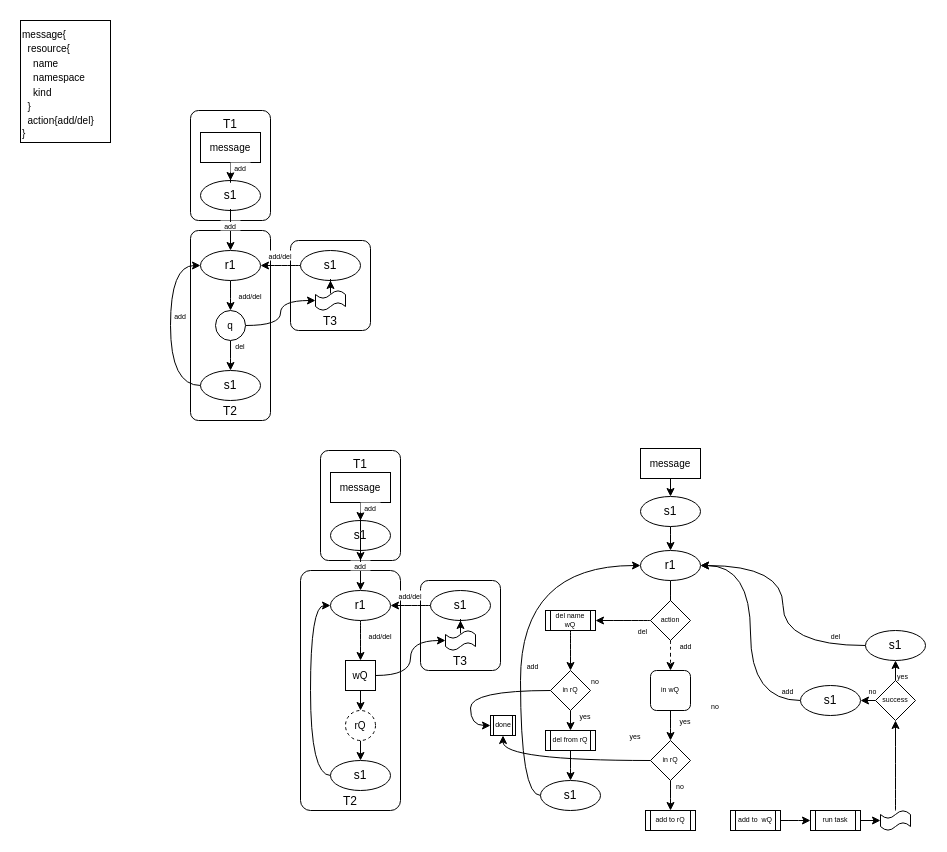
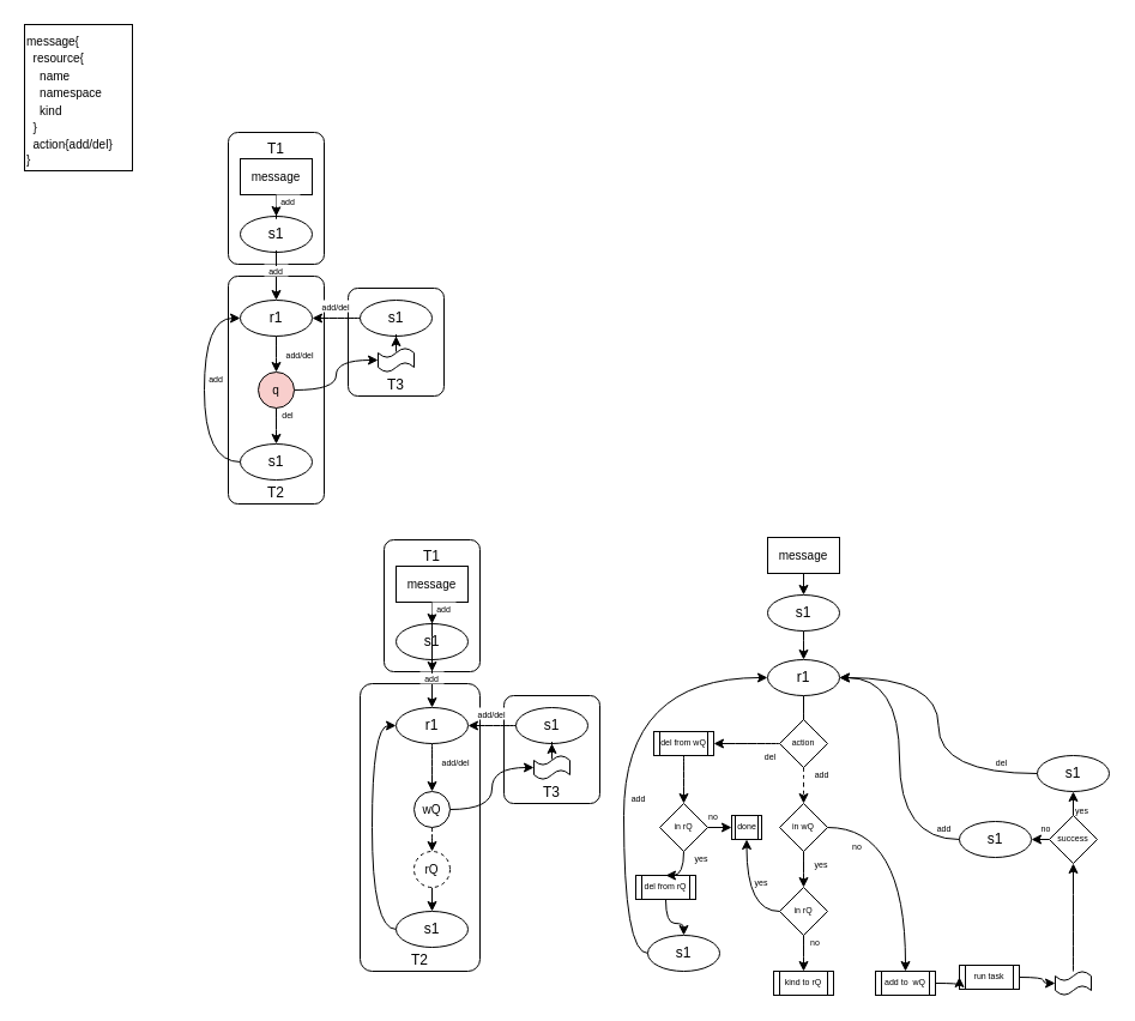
- <mxCell id="14" value="q" style="ellipse;whiteSpace=wrap;html=1;aspect=fixed;fontSize=10;" vertex="1" parent="1"><mxGeometry x="215" y="310" width="30" height="30" as="geometry" /></mxCell>
+ <mxCell id="14" value="q" style="ellipse;whiteSpace=wrap;html=1;aspect=fixed;fontSize=10;fillColor=#f8cecc;" vertex="1" parent="1"><mxGeometry x="215" y="310" width="30" height="30" as="geometry" /></mxCell>
- <mxCell id="87" value="del name wQ" style="shape=process;whiteSpace=wrap;html=1;backgroundOutline=1;fontSize=7;fillColor=none;" vertex="1" parent="1"><mxGeometry x="545" y="610" width="50" height="20" as="geometry" /></mxCell>
+ <mxCell id="87" value="del from wQ" style="shape=process;whiteSpace=wrap;html=1;backgroundOutline=1;fontSize=7;fillColor=none;" vertex="1" parent="1"><mxGeometry x="545" y="610" width="50" height="20" as="geometry" /></mxCell>
- <mxCell id="41" value="wQ" style="whiteSpace=wrap;html=1;aspect=fixed;fontSize=10;rounded=0;" vertex="1" parent="1"><mxGeometry x="345" y="660" width="30" height="30" as="geometry" /></mxCell>
+ <mxCell id="41" value="wQ" style="ellipse;whiteSpace=wrap;html=1;aspect=fixed;fontSize=10;" vertex="1" parent="1"><mxGeometry x="345" y="660" width="30" height="30" as="geometry" /></mxCell>
- <mxCell id="65" value="in wQ" style="whiteSpace=wrap;html=1;fontSize=7;fillColor=default;rounded=1;" vertex="1" parent="1"><mxGeometry x="650" y="670" width="40" height="40" as="geometry" /></mxCell>
+ <mxCell id="65" value="in wQ" style="rhombus;whiteSpace=wrap;html=1;fontSize=7;fillColor=default;" vertex="1" parent="1"><mxGeometry x="650" y="670" width="40" height="40" as="geometry" /></mxCell>
- <mxCell id="40" style="edgeStyle=orthogonalEdgeStyle;curved=1;rounded=0;orthogonalLoop=1;jettySize=auto;html=1;fontSize=7;" edge="1" parent="1" source="41" target="53"><mxGeometry relative="1" as="geometry" /></mxCell>
+ <mxCell id="40" style="edgeStyle=orthogonalEdgeStyle;curved=1;rounded=0;orthogonalLoop=1;jettySize=auto;html=1;fontSize=7;dashed=1;" edge="1" parent="1" source="41" target="53"><mxGeometry relative="1" as="geometry" /></mxCell>
- <mxCell id="95" value="done" style="shape=process;whiteSpace=wrap;html=1;backgroundOutline=1;fontSize=7;fillColor=none;" vertex="1" parent="1"><mxGeometry x="490" y="715" width="25" height="20" as="geometry" /></mxCell>
+ <mxCell id="95" value="done" style="shape=process;whiteSpace=wrap;html=1;backgroundOutline=1;fontSize=7;fillColor=none;" vertex="1" parent="1"><mxGeometry x="610" y="680" width="25" height="20" as="geometry" /></mxCell>
+ <mxCell id="63" style="edgeStyle=orthogonalEdgeStyle;curved=1;rounded=0;orthogonalLoop=1;jettySize=auto;html=1;fontSize=7;" edge="1" parent="1" source="65" target="104"><mxGeometry relative="1" as="geometry" /></mxCell>
- <mxCell id="101" value="del from rQ" style="shape=process;whiteSpace=wrap;html=1;backgroundOutline=1;fontSize=7;fillColor=none;" vertex="1" parent="1"><mxGeometry x="545" y="730" width="50" height="20" as="geometry" /></mxCell>
+ <mxCell id="101" value="del from rQ" style="shape=process;whiteSpace=wrap;html=1;backgroundOutline=1;fontSize=7;fillColor=none;" vertex="1" parent="1"><mxGeometry x="530" y="730" width="50" height="20" as="geometry" /></mxCell>
- <mxCell id="70" value="add to rQ" style="shape=process;whiteSpace=wrap;html=1;backgroundOutline=1;fontSize=7;fillColor=none;" vertex="1" parent="1"><mxGeometry x="645" y="810" width="50" height="20" as="geometry" /></mxCell>
+ <mxCell id="70" value="kind to rQ" style="shape=process;whiteSpace=wrap;html=1;backgroundOutline=1;fontSize=7;fillColor=none;" vertex="1" parent="1"><mxGeometry x="645" y="810" width="50" height="20" as="geometry" /></mxCell>
- <mxCell id="72" value="run task" style="shape=process;whiteSpace=wrap;html=1;backgroundOutline=1;fontSize=7;fillColor=none;" vertex="1" parent="1"><mxGeometry x="810" y="810" width="50" height="20" as="geometry" /></mxCell>
+ <mxCell id="72" value="run task" style="shape=process;whiteSpace=wrap;html=1;backgroundOutline=1;fontSize=7;fillColor=none;" vertex="1" parent="1"><mxGeometry x="800" y="805" width="50" height="20" as="geometry" /></mxCell>
